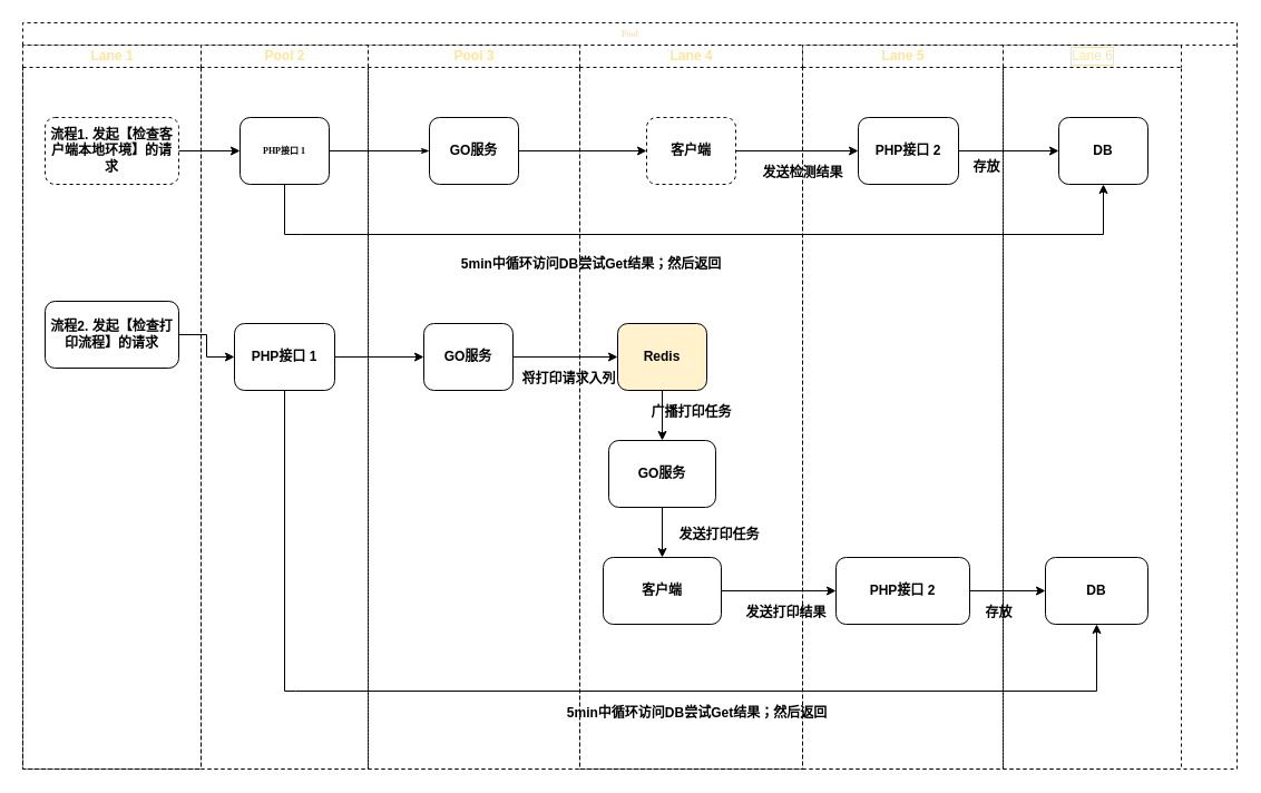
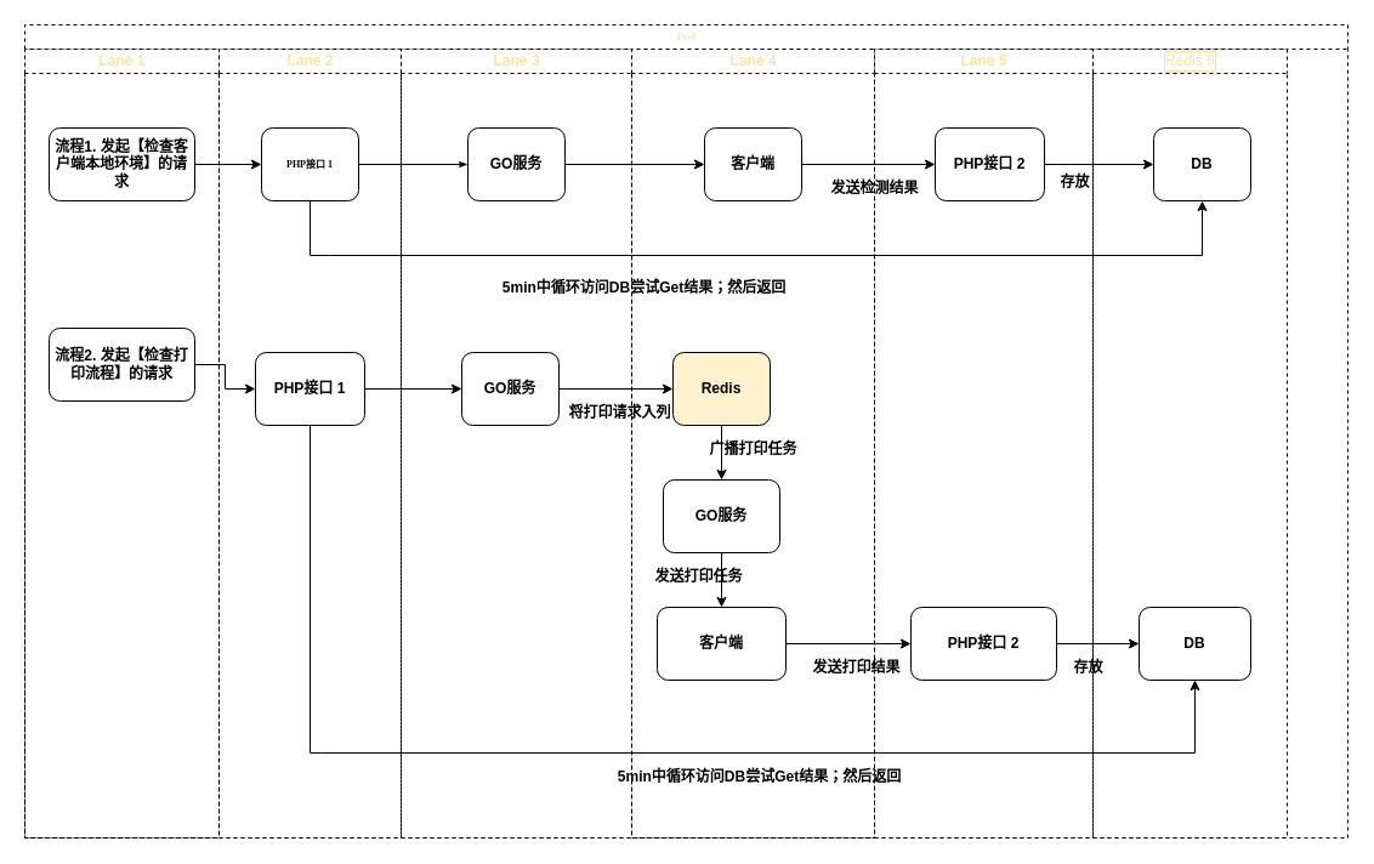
- <mxCell id="6" value="Pool 2" style="swimlane;html=1;startSize=20;fontStyle=1;fontColor=#FFE599;dashed=1;" parent="2" vertex="1"><mxGeometry x="160" y="20" width="150" height="650" as="geometry" /></mxCell>
+ <mxCell id="6" value="Lane 2" style="swimlane;html=1;startSize=20;fontStyle=1;fontColor=#FFE599;dashed=1;" parent="2" vertex="1"><mxGeometry x="160" y="20" width="150" height="650" as="geometry" /></mxCell>
- <mxCell id="9" value="Pool 3" style="swimlane;html=1;startSize=20;fontStyle=1;fontColor=#FFE599;dashed=1;" parent="2" vertex="1"><mxGeometry x="310" y="20" width="190" height="650" as="geometry" /></mxCell>
+ <mxCell id="9" value="Lane 3" style="swimlane;html=1;startSize=20;fontStyle=1;fontColor=#FFE599;dashed=1;" parent="2" vertex="1"><mxGeometry x="310" y="20" width="190" height="650" as="geometry" /></mxCell>
- <mxCell id="29" value="Lane 6" style="swimlane;html=1;startSize=20;fontStyle=0;fontColor=#FFE599;labelBorderColor=#FFE599;dashed=1;swimlaneLine=1;" parent="2" vertex="1"><mxGeometry x="880" y="20" width="160" height="650" as="geometry" /></mxCell>
+ <mxCell id="29" value="Redis 6" style="swimlane;html=1;startSize=20;fontStyle=0;fontColor=#FFE599;labelBorderColor=#FFE599;dashed=1;swimlaneLine=1;" parent="2" vertex="1"><mxGeometry x="880" y="20" width="160" height="650" as="geometry" /></mxCell>
- <mxCell id="4" value="流程1. 发起【检查客户端本地环境】的请求" style="rounded=1;whiteSpace=wrap;html=1;fontStyle=1;dashed=1;" parent="3" vertex="1"><mxGeometry x="20" y="65" width="120" height="60" as="geometry" /></mxCell>
+ <mxCell id="4" value="流程1. 发起【检查客户端本地环境】的请求" style="rounded=1;whiteSpace=wrap;html=1;fontStyle=1" parent="3" vertex="1"><mxGeometry x="20" y="65" width="120" height="60" as="geometry" /></mxCell>
- <mxCell id="24" value="客户端" style="rounded=1;whiteSpace=wrap;html=1;fontStyle=1;dashed=1;" parent="23" vertex="1"><mxGeometry x="-140" y="65" width="80" height="60" as="geometry" /></mxCell>
+ <mxCell id="24" value="客户端" style="rounded=1;whiteSpace=wrap;html=1;fontStyle=1" parent="23" vertex="1"><mxGeometry x="-140" y="65" width="80" height="60" as="geometry" /></mxCell>
- <mxCell id="18" value="发送打印任务" style="text;html=1;align=center;verticalAlign=middle;resizable=0;points=[];autosize=1;fontStyle=1" parent="12" vertex="1"><mxGeometry x="80" y="430" width="90" height="20" as="geometry" /></mxCell>
+ <mxCell id="18" value="发送打印任务" style="text;html=1;align=center;verticalAlign=middle;resizable=0;points=[];autosize=1;fontStyle=1" parent="12" vertex="1"><mxGeometry x="10" y="425" width="90" height="20" as="geometry" /></mxCell>
